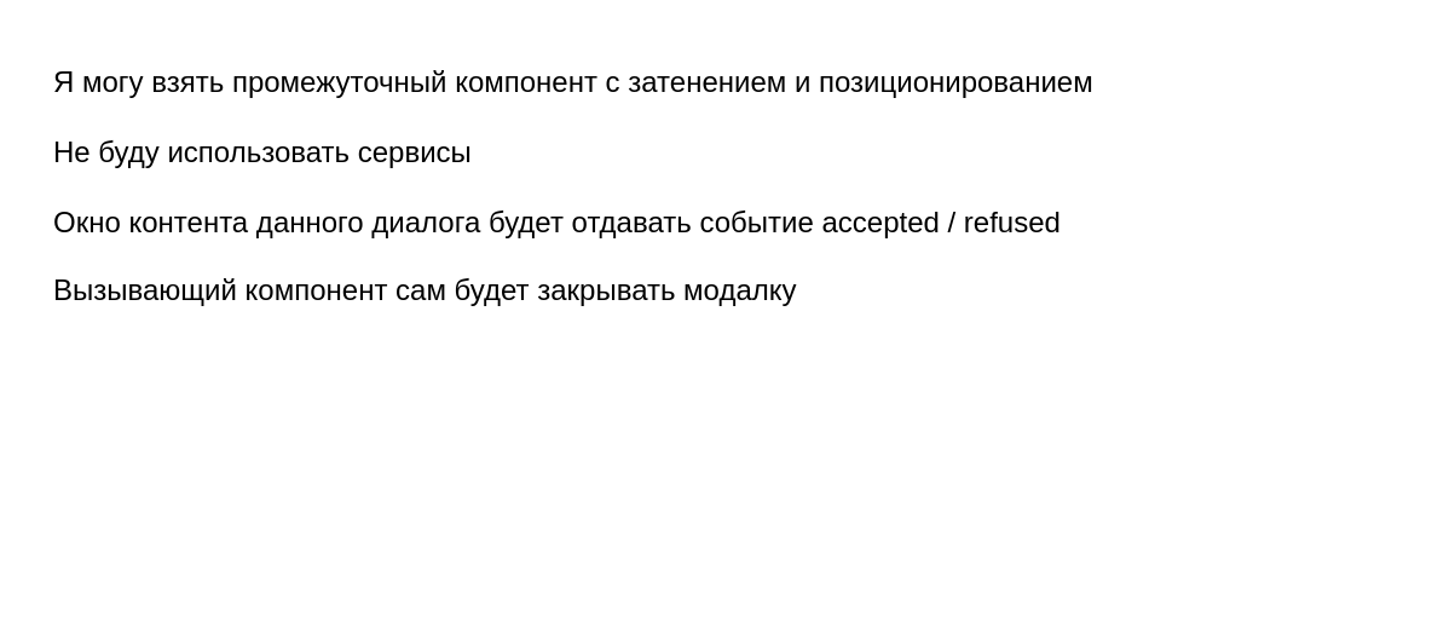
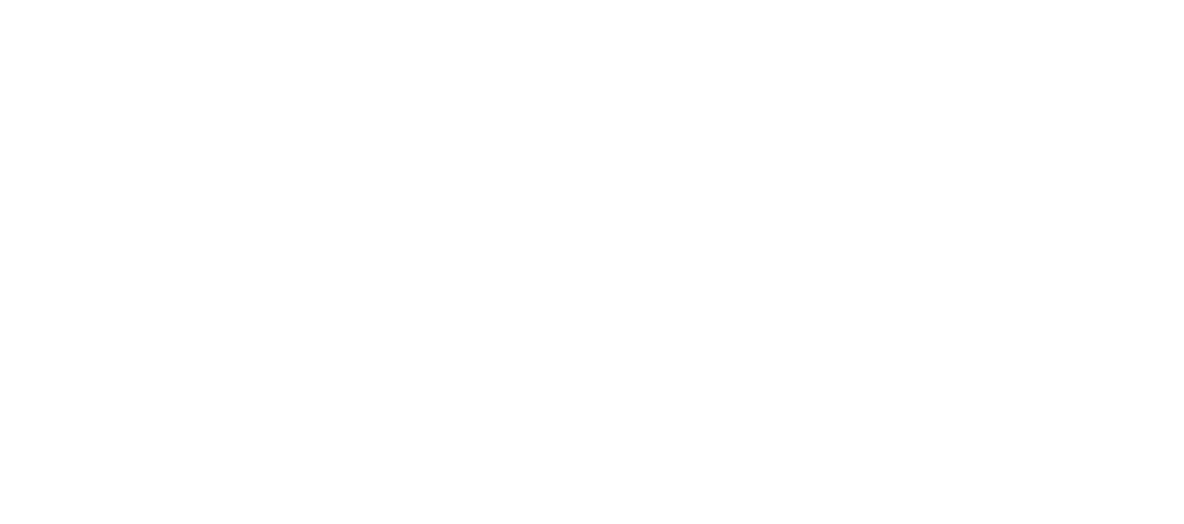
- <mxCell id="2" value="Я могу взять промежуточный компонент с затенением и позиционированием&lt;br&gt;&lt;br&gt;Не буду использовать сервисы&lt;br&gt;&lt;br&gt;Окно контента данного диалога будет отдавать событие accepted / refused&lt;br&gt;&lt;br&gt;Вызывающий компонент сам будет закрывать модалку" style="text;html=1;strokeColor=none;fillColor=none;align=left;verticalAlign=top;whiteSpace=wrap;rounded=0;" vertex="1" parent="1"><mxGeometry x="20" y="20" width="550" height="220" as="geometry" /></mxCell>
